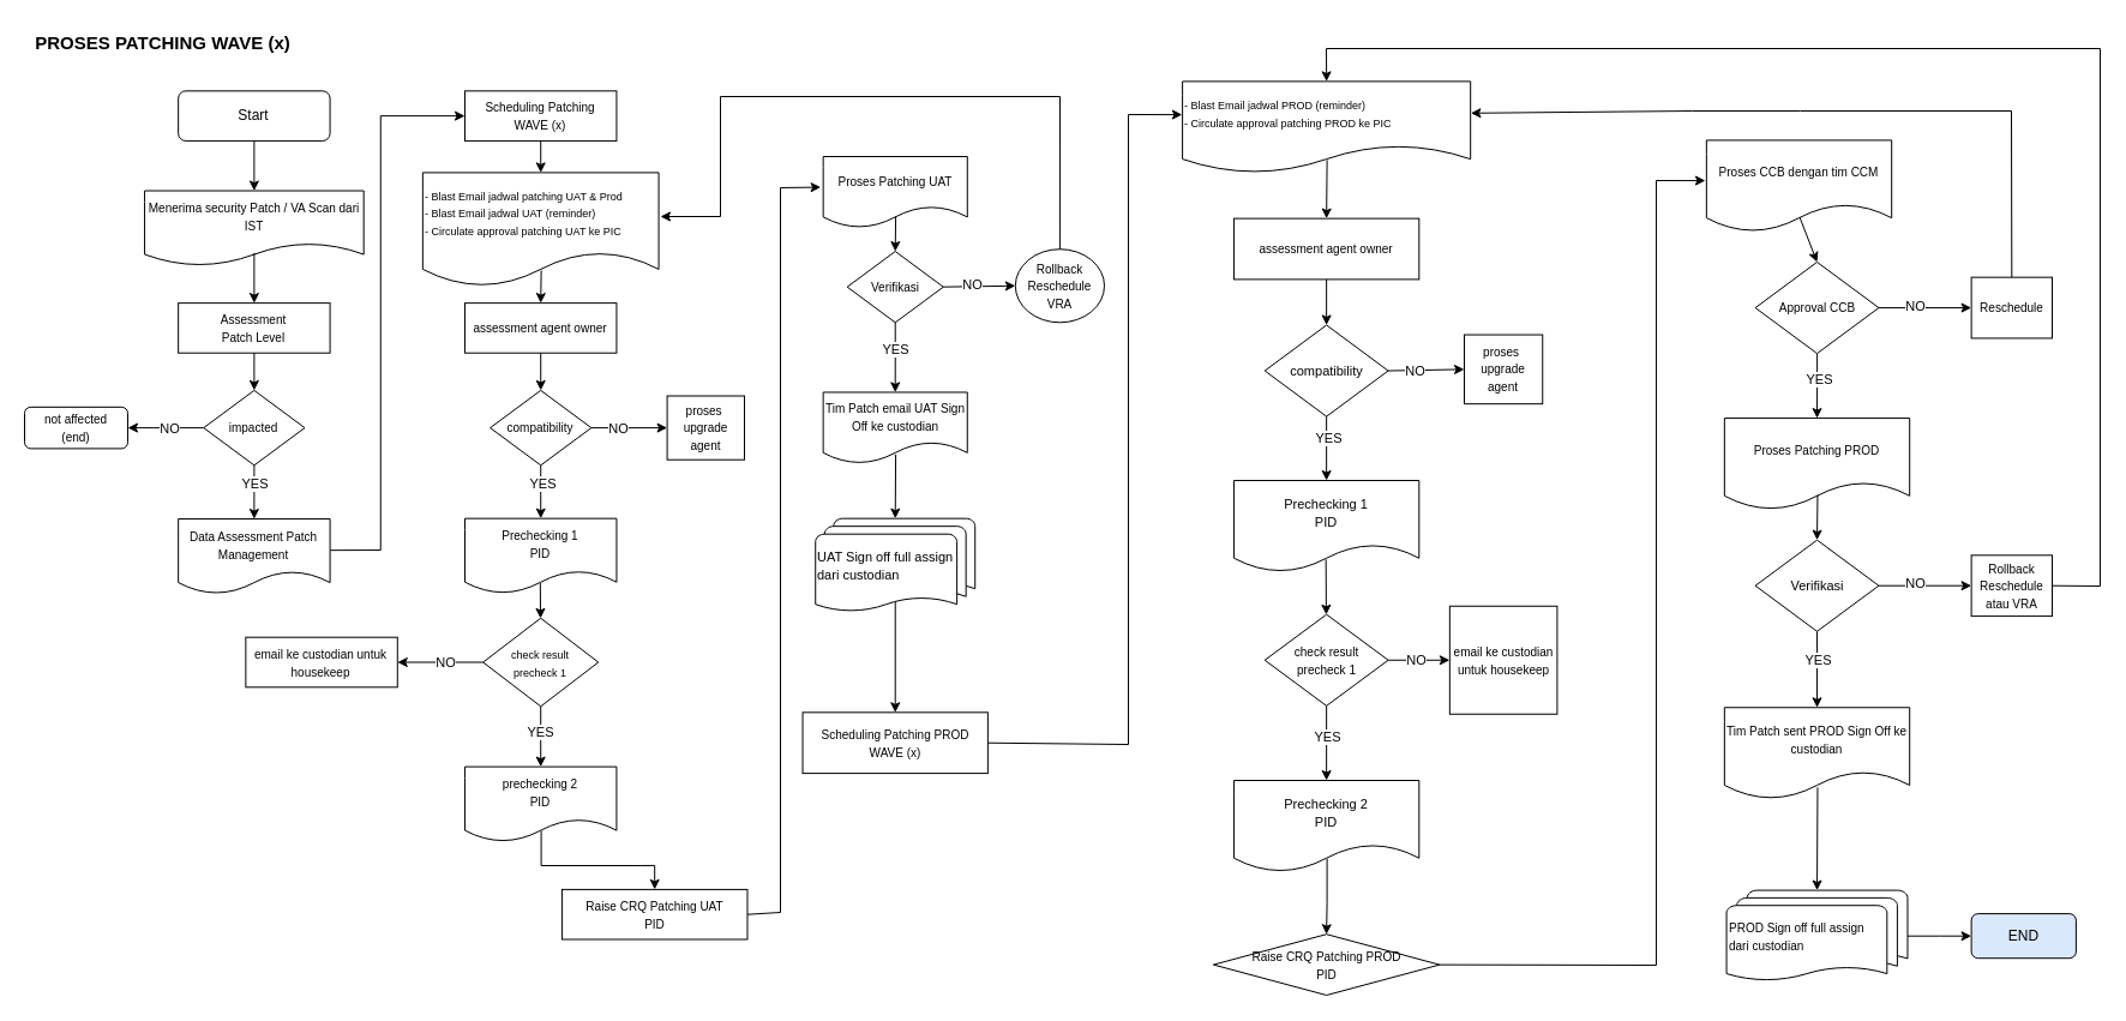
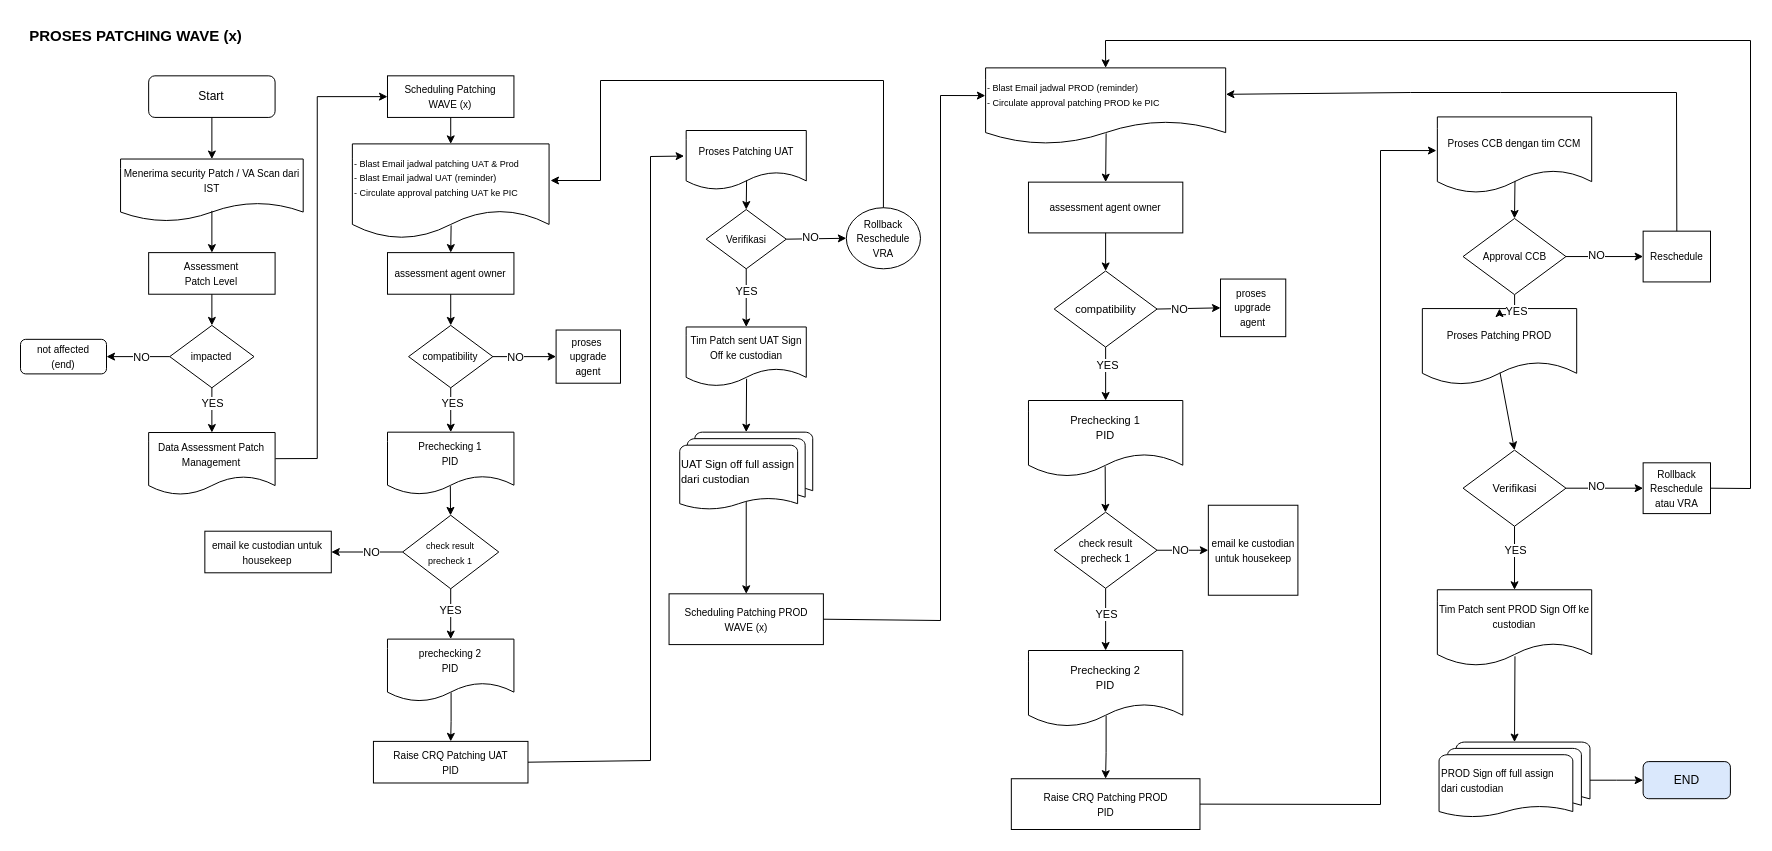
- <mxCell id="36" value="&lt;font style=&quot;font-size: 10px;&quot;&gt;Proses CCB dengan tim CCM&lt;/font&gt;" style="shape=document;whiteSpace=wrap;html=1;boundedLbl=1;" vertex="1" parent="1"><mxGeometry x="1421.849" y="116.417" width="154.337" height="76.161" as="geometry" /></mxCell>
+ <mxCell id="36" value="&lt;font style=&quot;font-size: 10px;&quot;&gt;Proses CCB dengan tim CCM&lt;/font&gt;" style="shape=document;whiteSpace=wrap;html=1;boundedLbl=1;" vertex="1" parent="1"><mxGeometry x="1436.849" y="116.417" width="154.337" height="76.161" as="geometry" /></mxCell>
- <mxCell id="50" value="&lt;font style=&quot;font-size: 10px;&quot;&gt;Tim Patch email UAT Sign Off ke custodian&lt;/font&gt;" style="shape=document;whiteSpace=wrap;html=1;boundedLbl=1;" vertex="1" parent="1"><mxGeometry x="685.654" y="326.472" width="120.122" height="59.277" as="geometry" /></mxCell>
+ <mxCell id="50" value="&lt;font style=&quot;font-size: 10px;&quot;&gt;Tim Patch sent UAT Sign Off ke custodian&lt;/font&gt;" style="shape=document;whiteSpace=wrap;html=1;boundedLbl=1;" vertex="1" parent="1"><mxGeometry x="685.654" y="326.472" width="120.122" height="59.277" as="geometry" /></mxCell>
- <mxCell id="12" value="&lt;font style=&quot;font-size: 10px;&quot;&gt;Proses Patching PROD&lt;/font&gt;" style="shape=document;whiteSpace=wrap;html=1;boundedLbl=1;" vertex="1" parent="1"><mxGeometry x="1436.849" y="348.074" width="154.337" height="76.161" as="geometry" /></mxCell>
+ <mxCell id="12" value="&lt;font style=&quot;font-size: 10px;&quot;&gt;Proses Patching PROD&lt;/font&gt;" style="shape=document;whiteSpace=wrap;html=1;boundedLbl=1;" vertex="1" parent="1"><mxGeometry x="1421.849" y="308.074" width="154.337" height="76.161" as="geometry" /></mxCell>
- <mxCell id="100" value="&lt;font style=&quot;font-size: 10px;&quot;&gt;Raise CRQ Patching UAT&lt;/font&gt;&lt;div&gt;&lt;font style=&quot;font-size: 10px;&quot;&gt;PID&lt;/font&gt;&lt;/div&gt;" style="rounded=0;whiteSpace=wrap;html=1;" vertex="1" parent="1"><mxGeometry x="467.944" y="740.892" width="154.543" height="41.598" as="geometry" /></mxCell>
+ <mxCell id="100" value="&lt;font style=&quot;font-size: 10px;&quot;&gt;Raise CRQ Patching UAT&lt;/font&gt;&lt;div&gt;&lt;font style=&quot;font-size: 10px;&quot;&gt;PID&lt;/font&gt;&lt;/div&gt;" style="rounded=0;whiteSpace=wrap;html=1;" vertex="1" parent="1"><mxGeometry x="372.944" y="740.892" width="154.543" height="41.598" as="geometry" /></mxCell>
- <mxCell id="29" value="&lt;font style=&quot;font-size: 10px;&quot;&gt;Raise CRQ Patching PROD&lt;/font&gt;&lt;div&gt;&lt;font style=&quot;font-size: 10px;&quot;&gt;PID&lt;/font&gt;&lt;/div&gt;" style="rhombus;whiteSpace=wrap;html=1;" vertex="1" parent="1"><mxGeometry x="1010.825" y="778.226" width="188.635" height="50.774" as="geometry" /></mxCell>
+ <mxCell id="29" value="&lt;font style=&quot;font-size: 10px;&quot;&gt;Raise CRQ Patching PROD&lt;/font&gt;&lt;div&gt;&lt;font style=&quot;font-size: 10px;&quot;&gt;PID&lt;/font&gt;&lt;/div&gt;" style="rounded=0;whiteSpace=wrap;html=1;" vertex="1" parent="1"><mxGeometry x="1010.825" y="778.226" width="188.635" height="50.774" as="geometry" /></mxCell>
